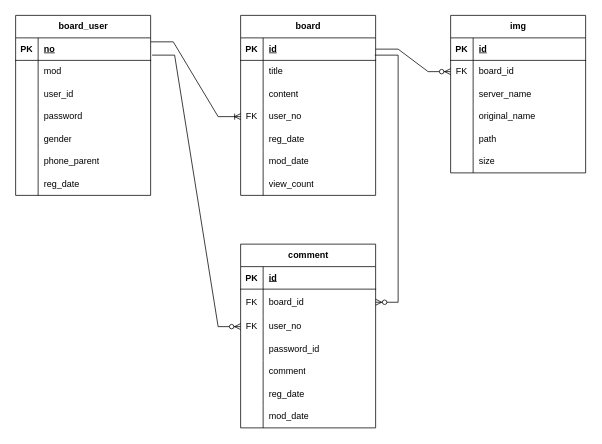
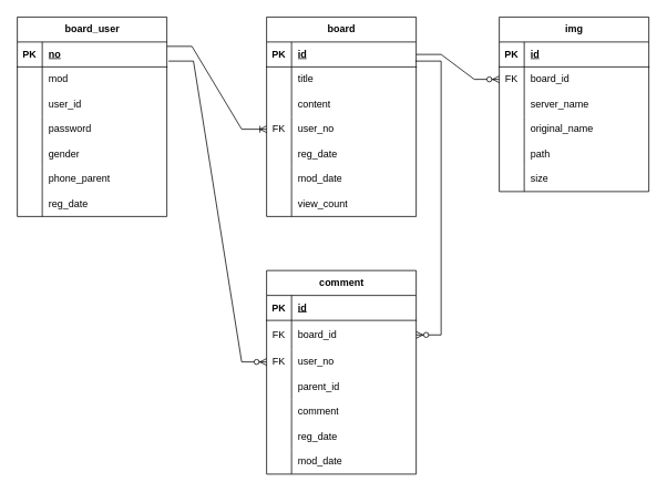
- <mxCell id="79" value="password_id" style="shape=partialRectangle;connectable=0;fillColor=none;top=0;left=0;bottom=0;right=0;align=left;spacingLeft=6;overflow=hidden;whiteSpace=wrap;html=1;" parent="77" vertex="1"><mxGeometry x="30" width="150" height="30" as="geometry"><mxRectangle width="150" height="30" as="alternateBounds" /></mxGeometry></mxCell>
+ <mxCell id="79" value="parent_id" style="shape=partialRectangle;connectable=0;fillColor=none;top=0;left=0;bottom=0;right=0;align=left;spacingLeft=6;overflow=hidden;whiteSpace=wrap;html=1;" parent="77" vertex="1"><mxGeometry x="30" width="150" height="30" as="geometry"><mxRectangle width="150" height="30" as="alternateBounds" /></mxGeometry></mxCell>
